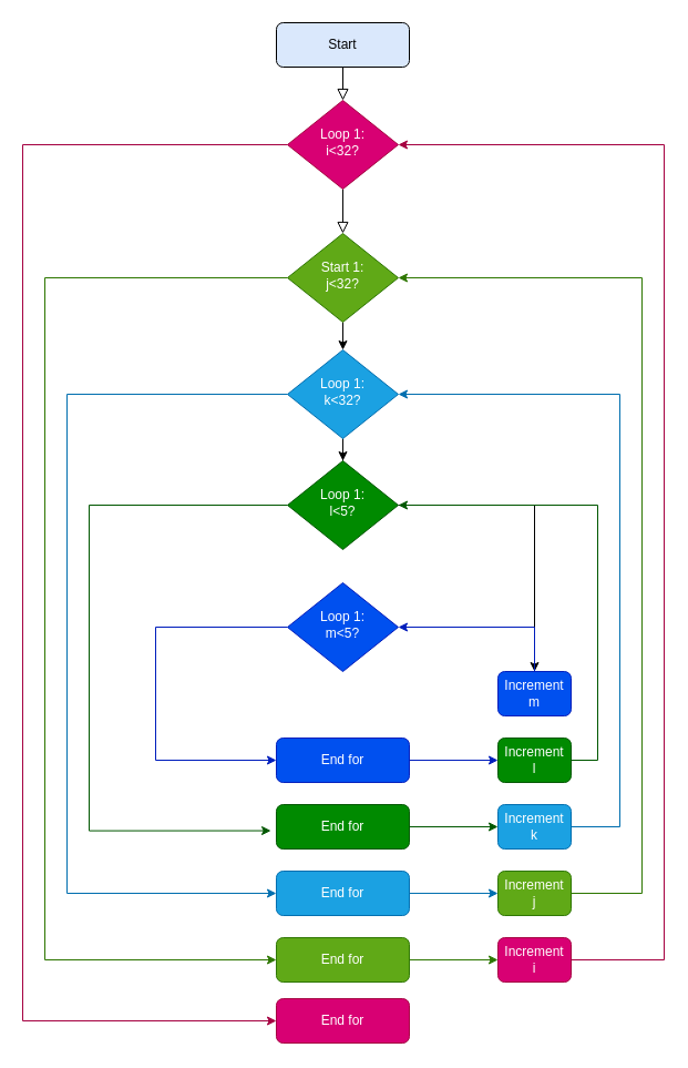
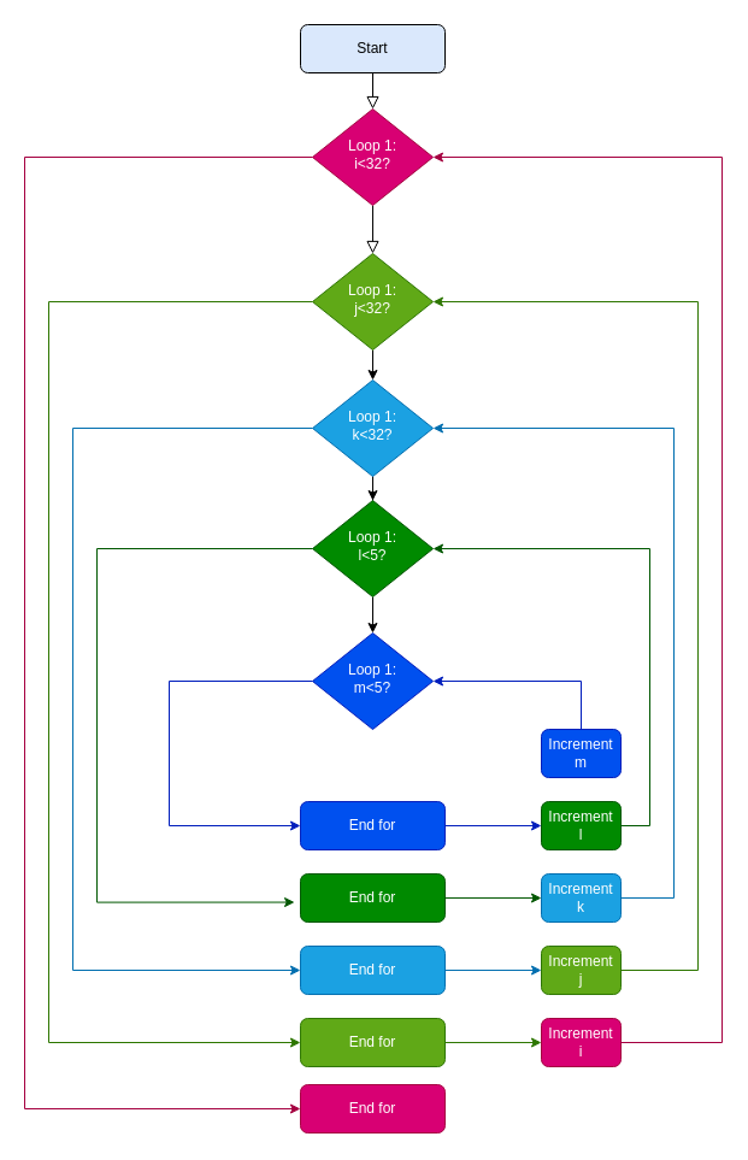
- <mxCell id="9" value="Start 1:&lt;br&gt;j&amp;lt;32?" style="rhombus;whiteSpace=wrap;html=1;shadow=0;fontFamily=Helvetica;fontSize=12;align=center;strokeWidth=1;spacing=6;spacingTop=-4;fillColor=#60a917;fontColor=#ffffff;strokeColor=#2D7600;" parent="1" vertex="1"><mxGeometry x="258.97" y="210" width="100" height="80" as="geometry" /></mxCell>
+ <mxCell id="9" value="Loop 1:&lt;br&gt;j&amp;lt;32?" style="rhombus;whiteSpace=wrap;html=1;shadow=0;fontFamily=Helvetica;fontSize=12;align=center;strokeWidth=1;spacing=6;spacingTop=-4;fillColor=#60a917;fontColor=#ffffff;strokeColor=#2D7600;" parent="1" vertex="1"><mxGeometry x="258.97" y="210" width="100" height="80" as="geometry" /></mxCell>
- <mxCell id="24" style="edgeStyle=orthogonalEdgeStyle;rounded=0;orthogonalLoop=1;jettySize=auto;html=1;" edge="1" parent="1" source="26" target="36"><mxGeometry relative="1" as="geometry" /></mxCell>
+ <mxCell id="24" style="edgeStyle=orthogonalEdgeStyle;rounded=0;orthogonalLoop=1;jettySize=auto;html=1;entryX=0.5;entryY=0;entryDx=0;entryDy=0;" edge="1" parent="1" source="26" target="28"><mxGeometry relative="1" as="geometry" /></mxCell>
